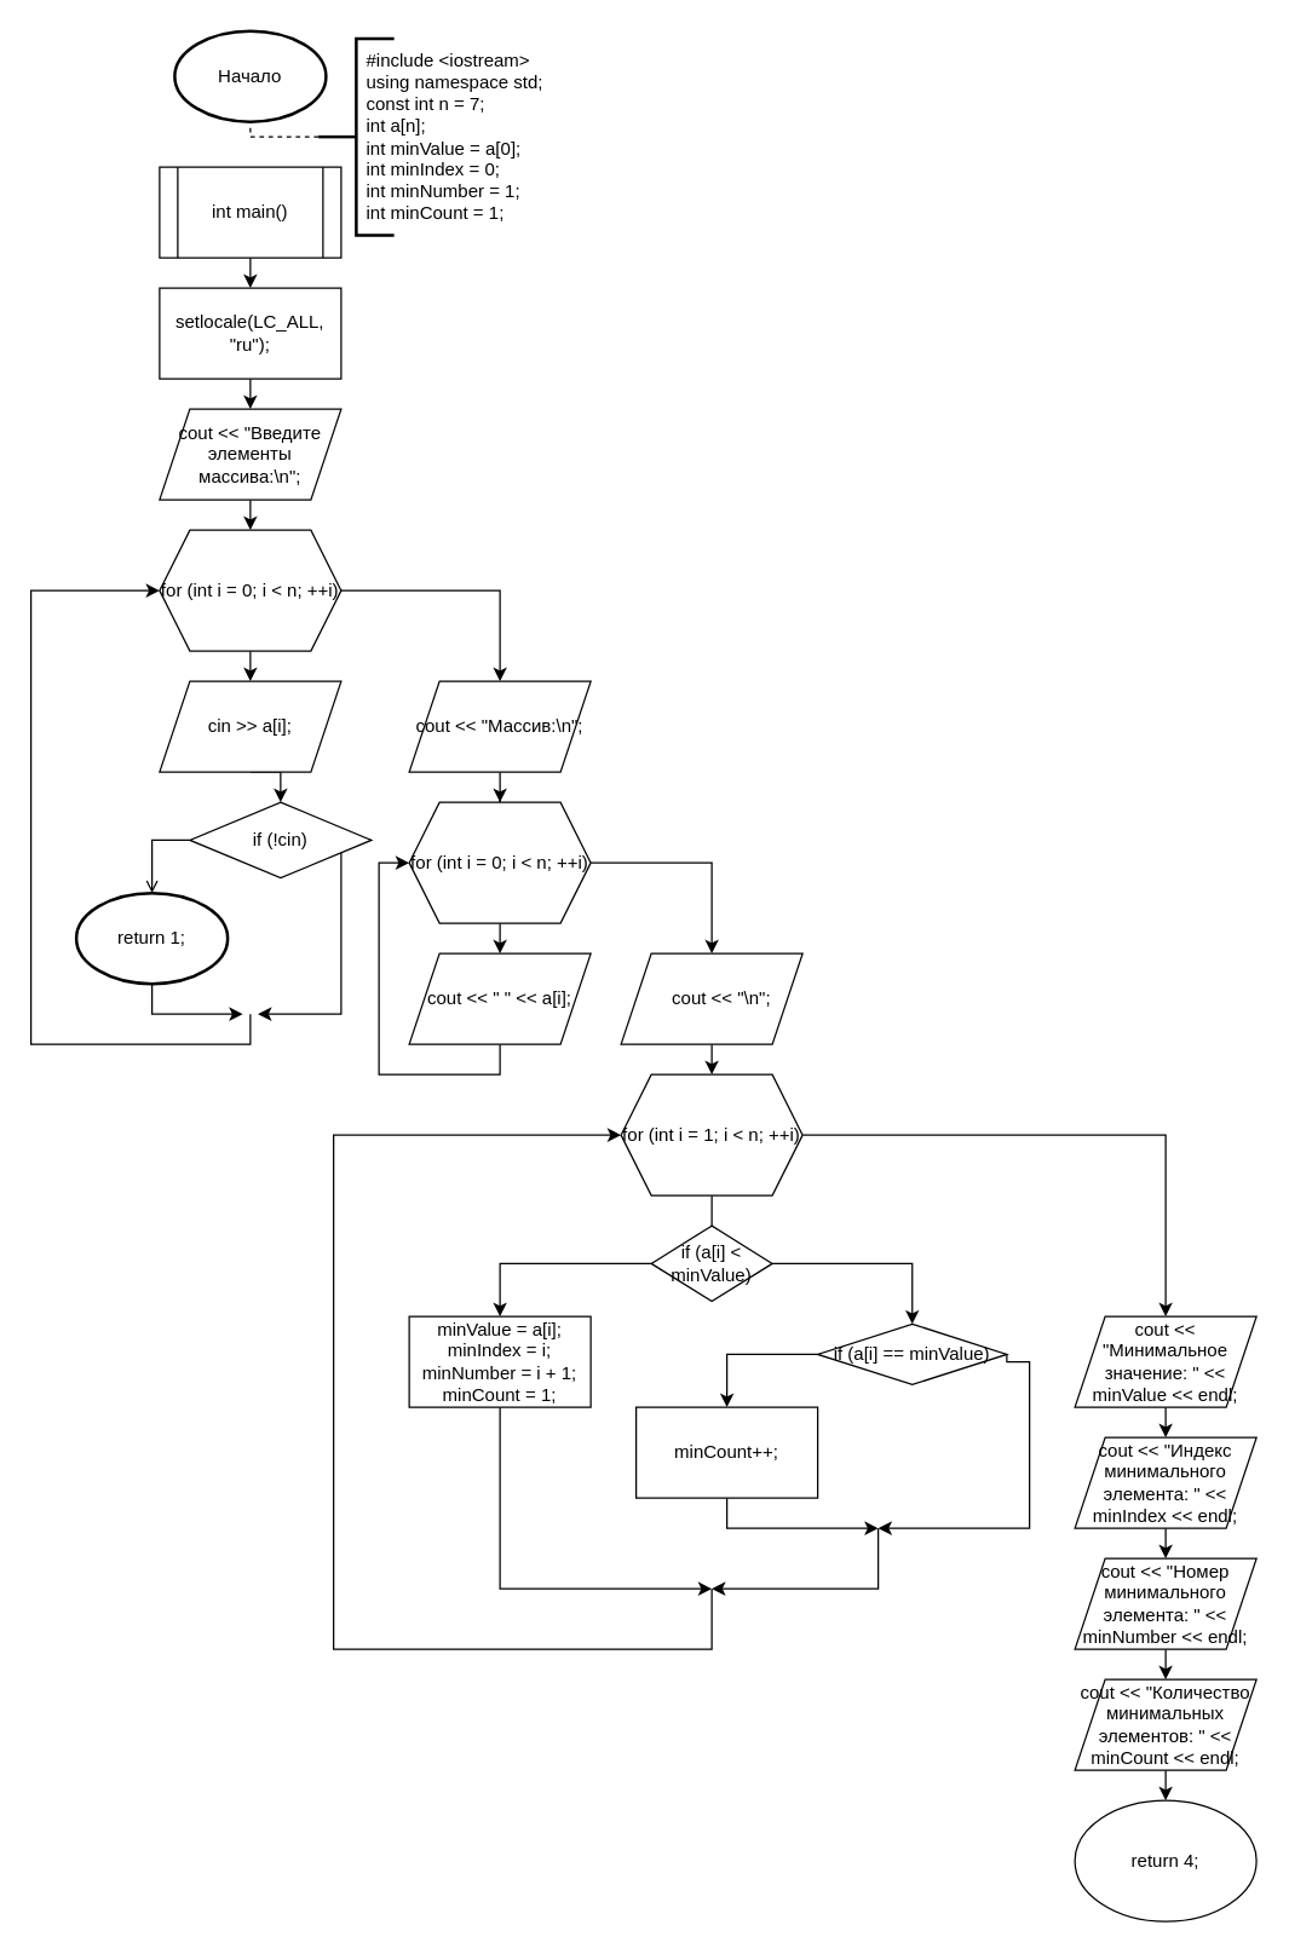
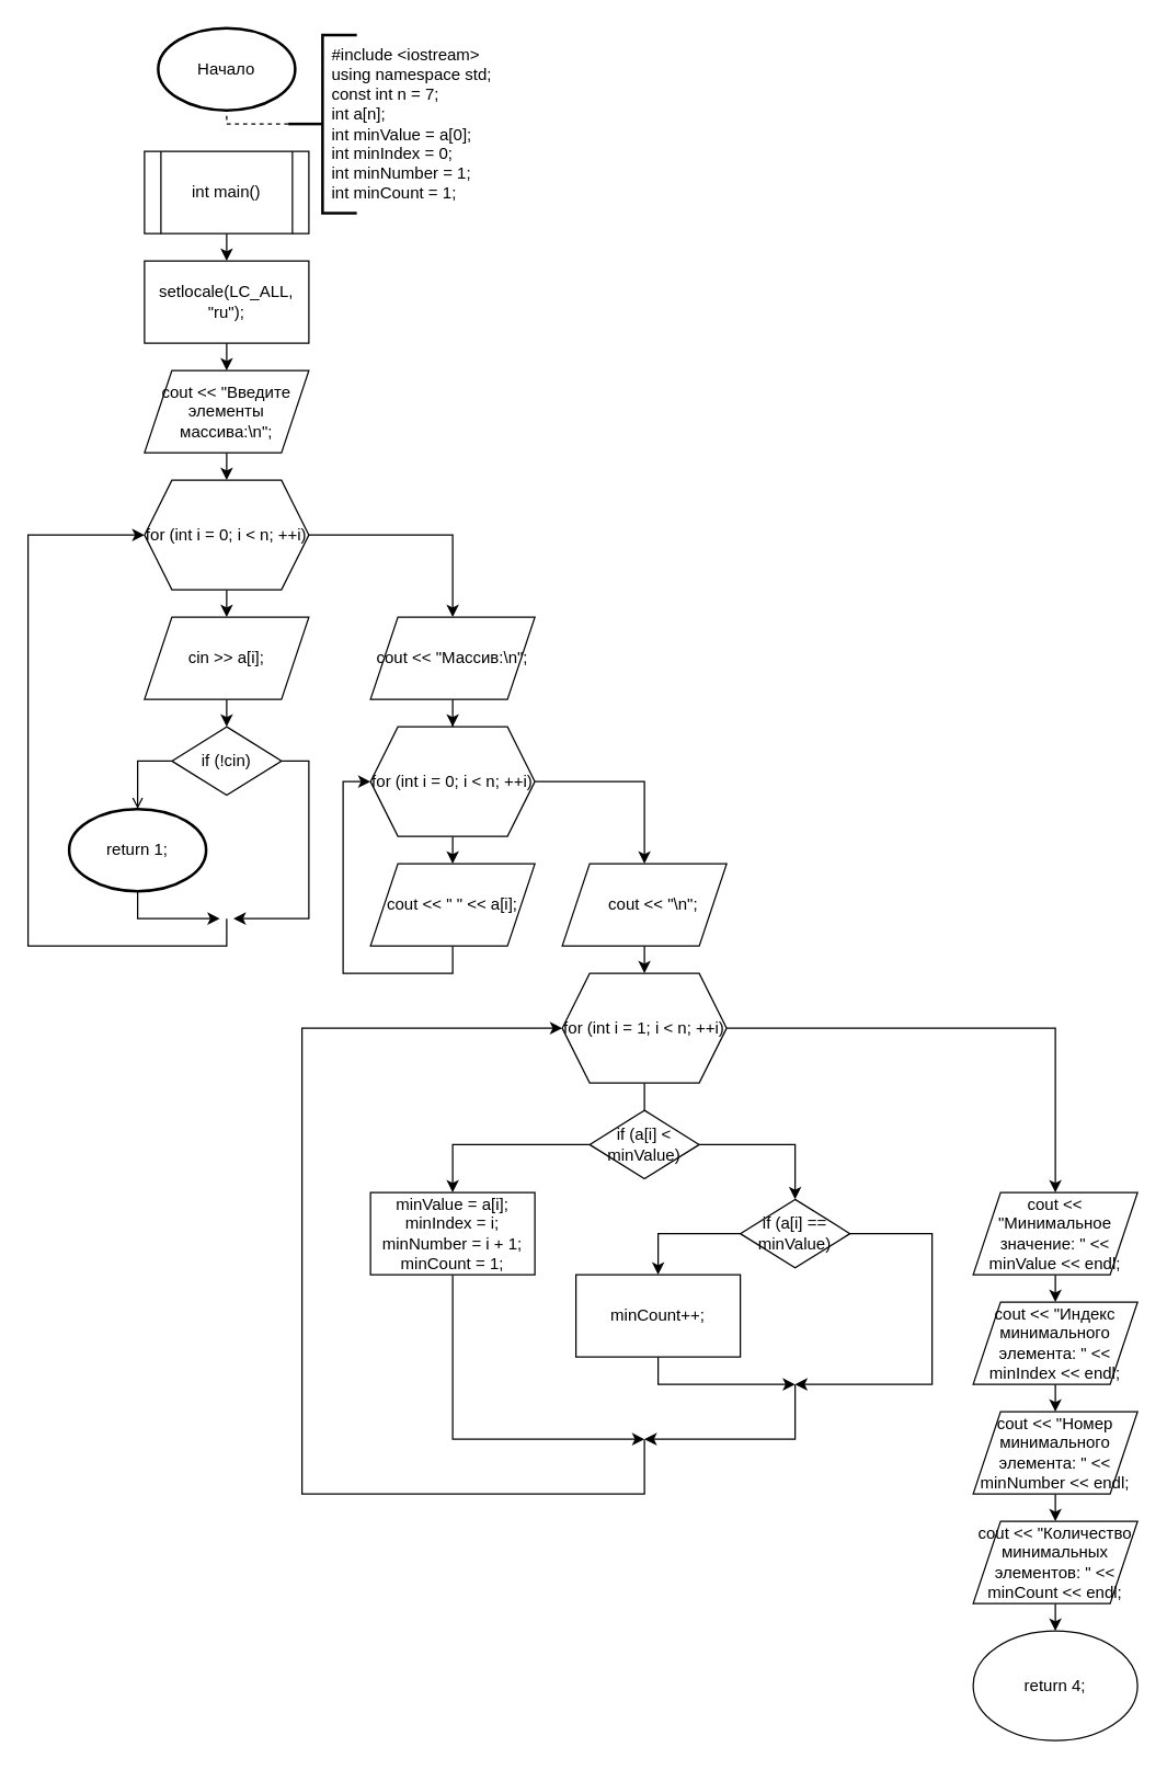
- <mxCell id="18" value="if (!cin)" style="rhombus;whiteSpace=wrap;html=1;" vertex="1" parent="1"><mxGeometry x="125" y="530" width="120" height="50" as="geometry" /></mxCell>
+ <mxCell id="18" value="if (!cin)" style="rhombus;whiteSpace=wrap;html=1;" vertex="1" parent="1"><mxGeometry x="125" y="530" width="80" height="50" as="geometry" /></mxCell>
- <mxCell id="42" value="if (a[i] == minValue)" style="rhombus;whiteSpace=wrap;html=1;" vertex="1" parent="1"><mxGeometry x="540" y="875" width="125" height="40" as="geometry" /></mxCell>
+ <mxCell id="42" value="if (a[i] == minValue)" style="rhombus;whiteSpace=wrap;html=1;" vertex="1" parent="1"><mxGeometry x="540" y="875" width="80" height="50" as="geometry" /></mxCell>
